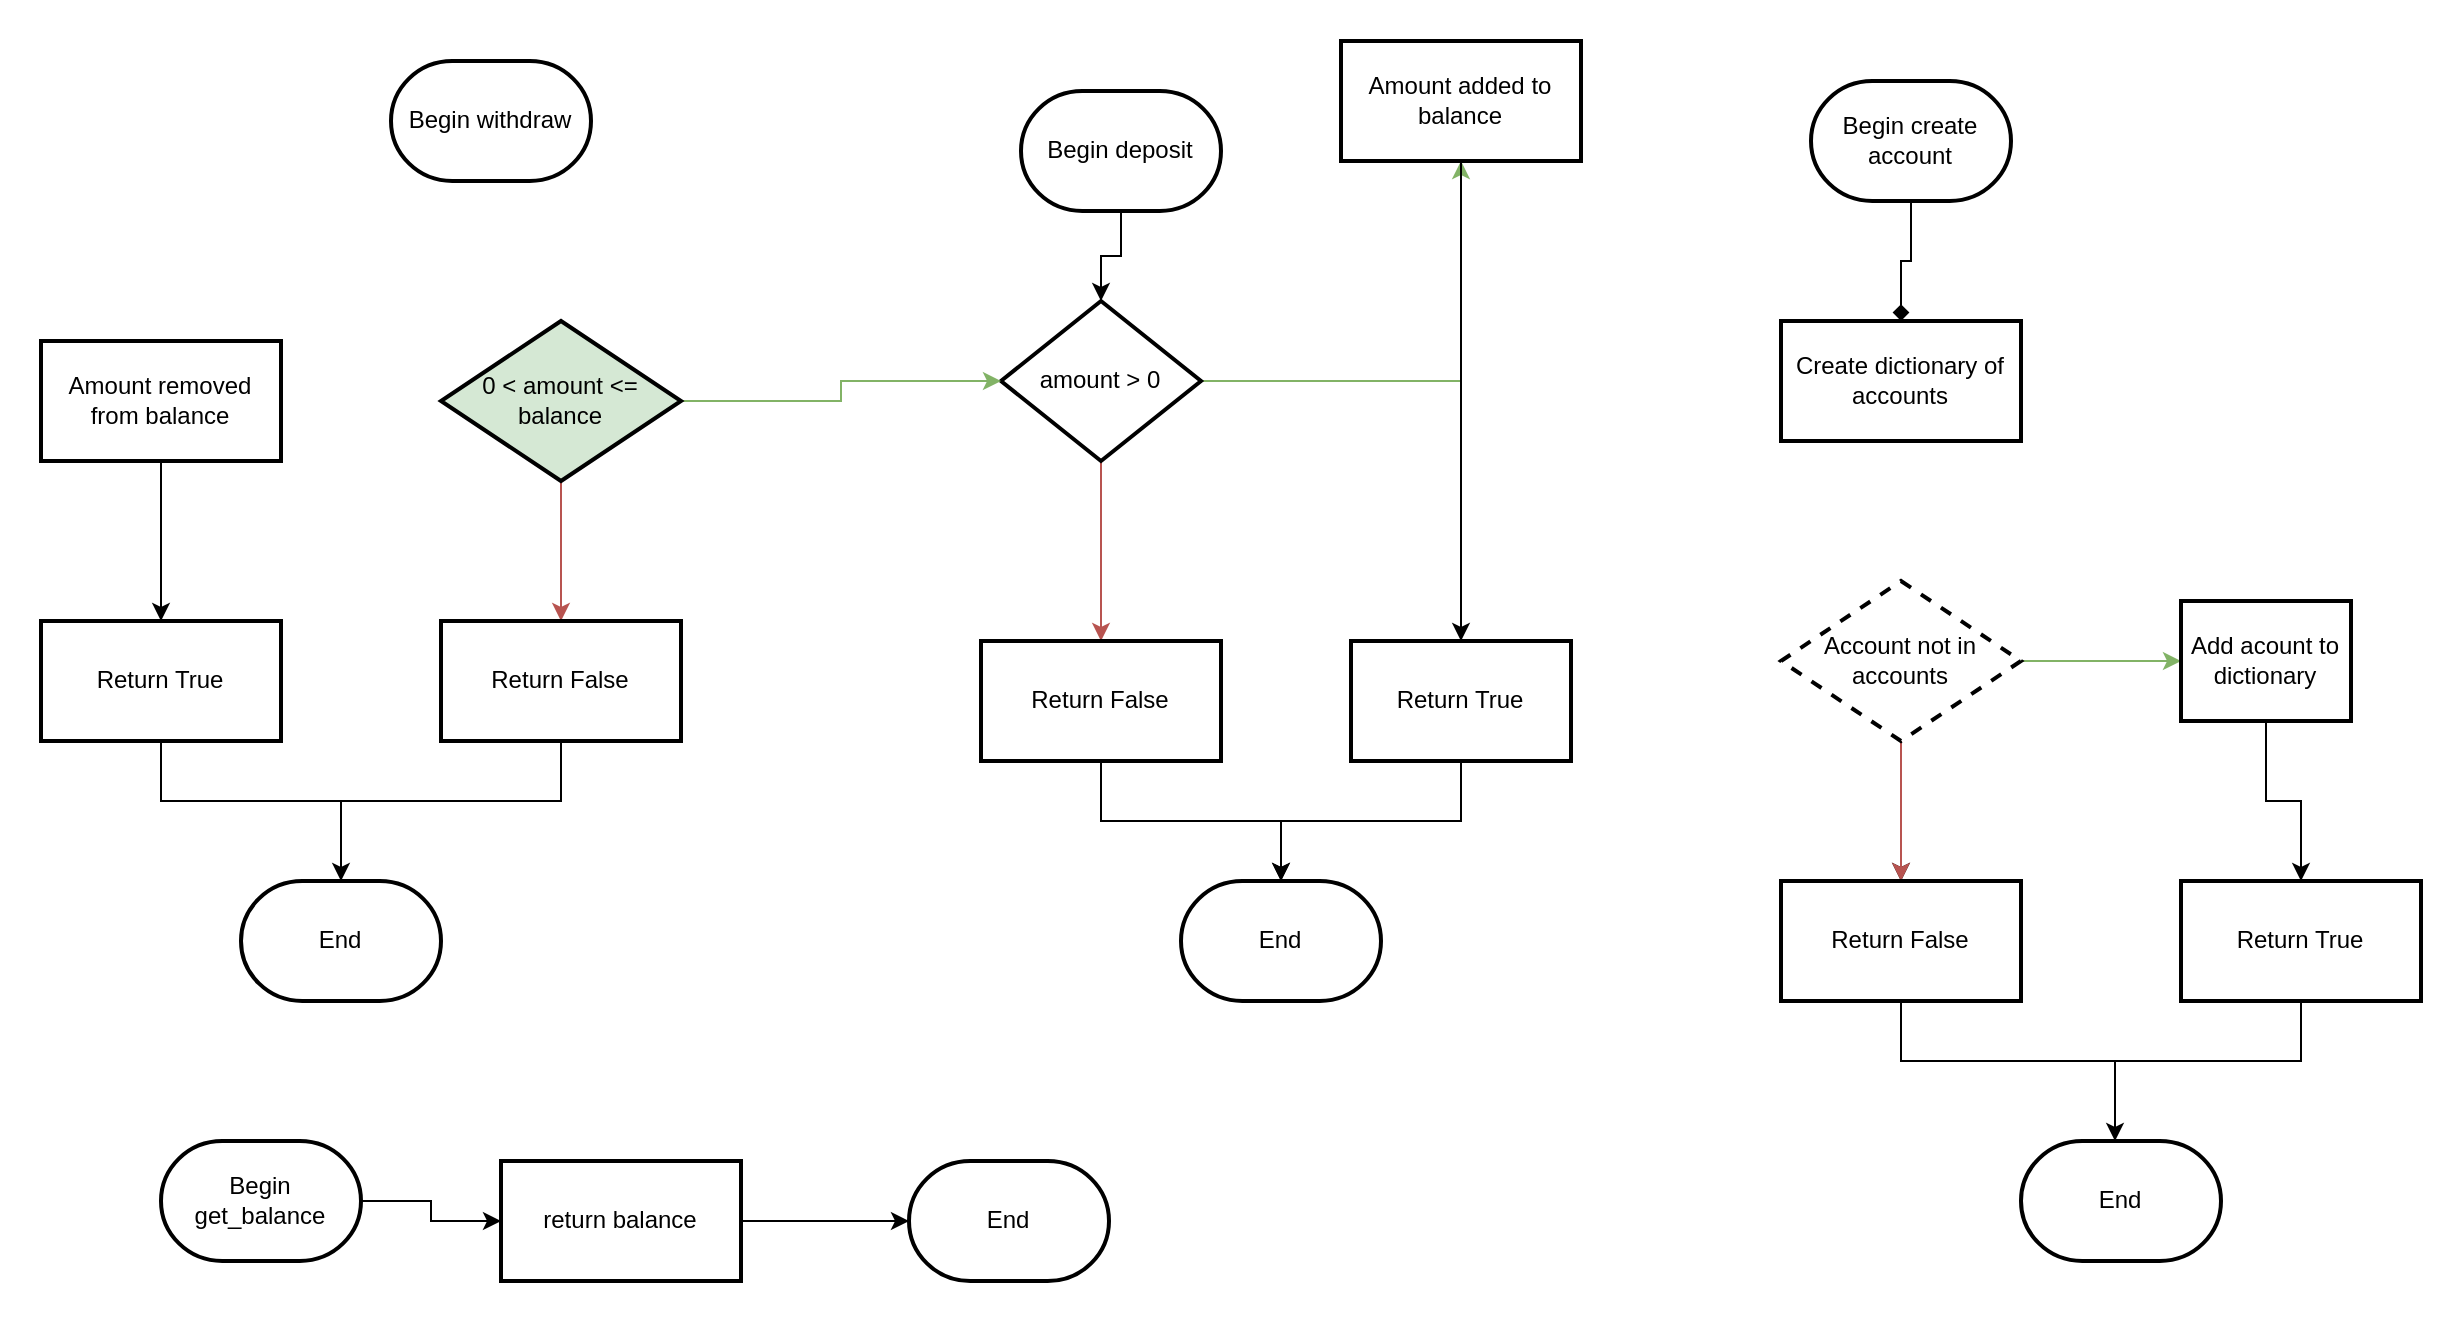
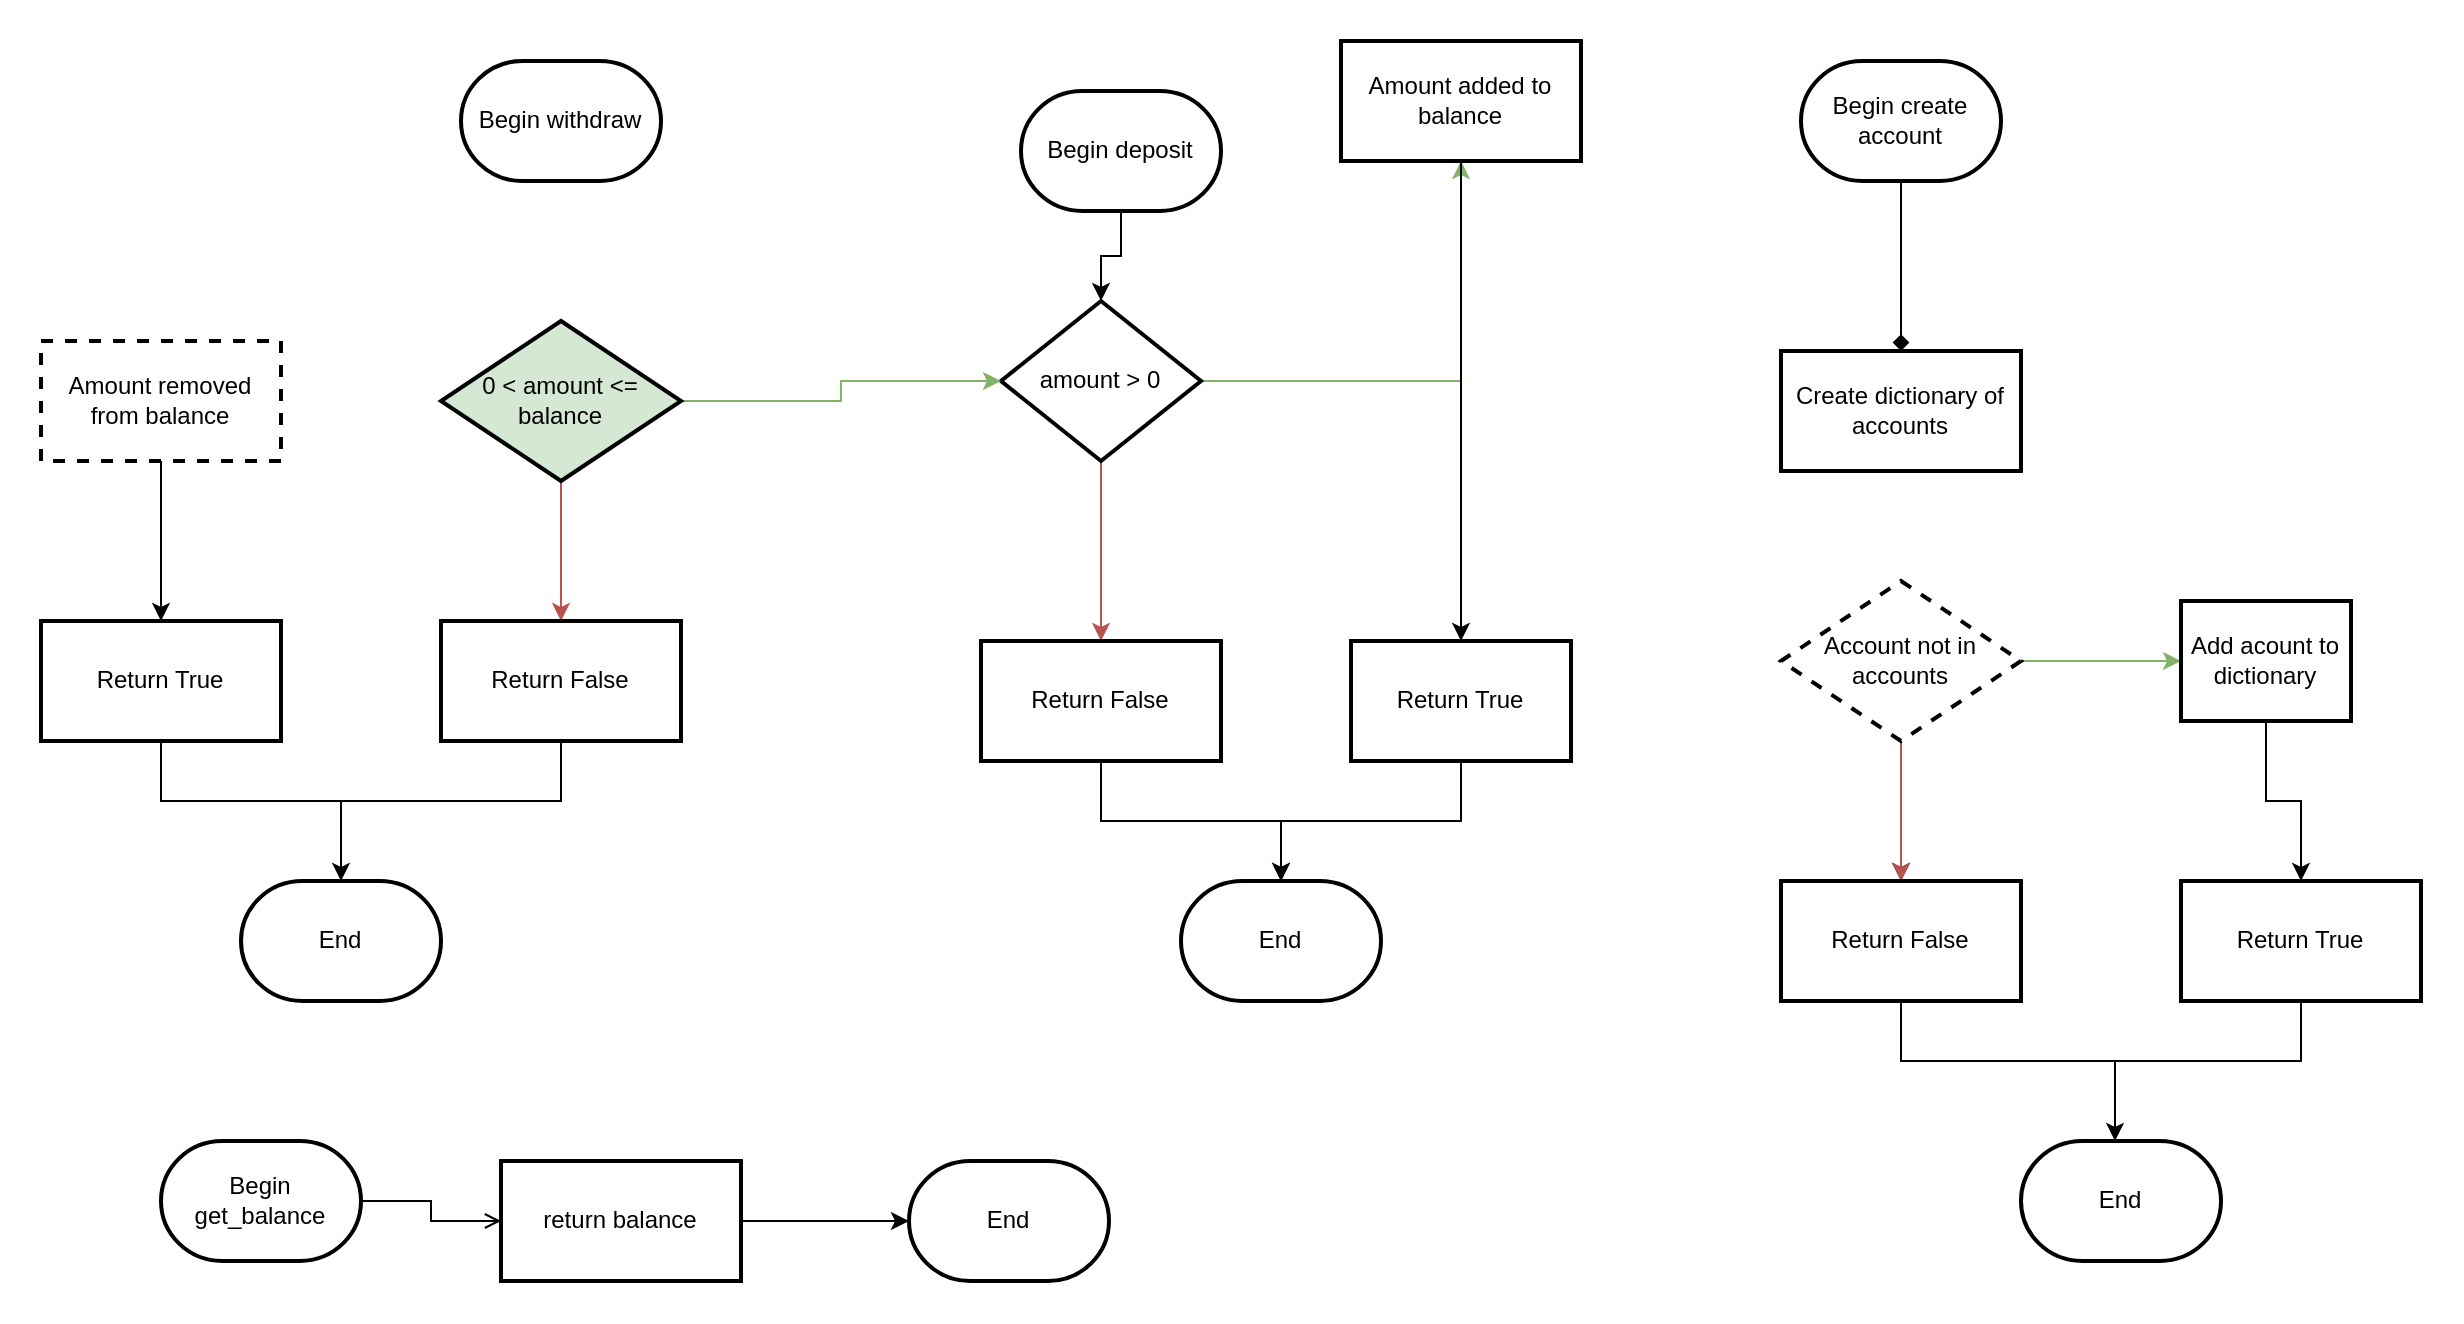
- <mxCell id="14" value="Begin withdraw" style="strokeWidth=2;html=1;shape=mxgraph.flowchart.terminator;whiteSpace=wrap;" vertex="1" parent="1"><mxGeometry x="195" y="30" width="100" height="60" as="geometry" /></mxCell>
+ <mxCell id="14" value="Begin withdraw" style="strokeWidth=2;html=1;shape=mxgraph.flowchart.terminator;whiteSpace=wrap;" vertex="1" parent="1"><mxGeometry x="230" y="30" width="100" height="60" as="geometry" /></mxCell>
- <mxCell id="31" value="Begin create account" style="strokeWidth=2;html=1;shape=mxgraph.flowchart.terminator;whiteSpace=wrap;" vertex="1" parent="1"><mxGeometry x="905" y="40" width="100" height="60" as="geometry" /></mxCell>
+ <mxCell id="31" value="Begin create account" style="strokeWidth=2;html=1;shape=mxgraph.flowchart.terminator;whiteSpace=wrap;" vertex="1" parent="1"><mxGeometry x="900" y="30" width="100" height="60" as="geometry" /></mxCell>
- <mxCell id="32" value="Create dictionary of accounts" style="whiteSpace=wrap;html=1;strokeWidth=2;" vertex="1" parent="1"><mxGeometry x="890" y="160" width="120" height="60" as="geometry" /></mxCell>
+ <mxCell id="32" value="Create dictionary of accounts" style="whiteSpace=wrap;html=1;strokeWidth=2;" vertex="1" parent="1"><mxGeometry x="890" y="175" width="120" height="60" as="geometry" /></mxCell>
- <mxCell id="19" value="Amount removed from balance" style="whiteSpace=wrap;html=1;strokeWidth=2;" vertex="1" parent="1"><mxGeometry x="20" y="170" width="120" height="60" as="geometry" /></mxCell>
+ <mxCell id="19" value="Amount removed from balance" style="whiteSpace=wrap;html=1;strokeWidth=2;dashed=1;" vertex="1" parent="1"><mxGeometry x="20" y="170" width="120" height="60" as="geometry" /></mxCell>
- <mxCell id="25" value="" style="edgeStyle=orthogonalEdgeStyle;rounded=0;orthogonalLoop=1;jettySize=auto;html=1;" edge="1" parent="1" source="26" target="27"><mxGeometry relative="1" as="geometry" /></mxCell>
+ <mxCell id="25" value="" style="edgeStyle=orthogonalEdgeStyle;rounded=0;orthogonalLoop=1;jettySize=auto;html=1;endArrow=open;" edge="1" parent="1" source="26" target="27"><mxGeometry relative="1" as="geometry" /></mxCell>
